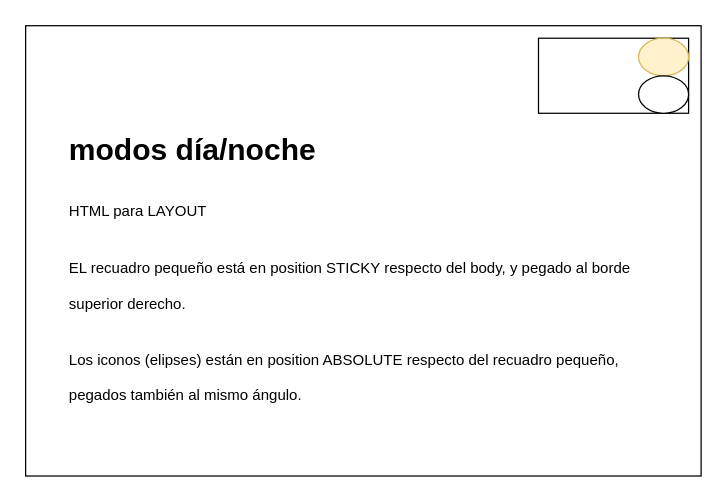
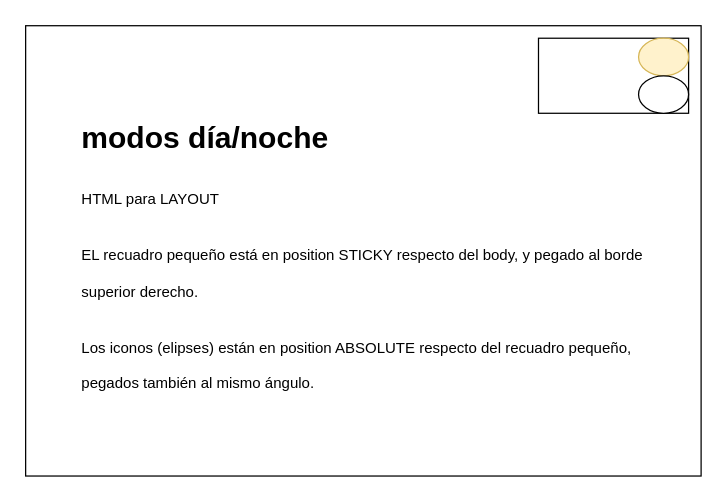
- <mxCell id="6" value="&lt;h1&gt;&lt;span style=&quot;background-color: initial;&quot;&gt;modos día/noche&lt;/span&gt;&lt;/h1&gt;&lt;h1&gt;&lt;span style=&quot;background-color: initial; font-size: 12px; font-weight: normal;&quot;&gt;HTML para LAYOUT&lt;/span&gt;&lt;/h1&gt;&lt;h1&gt;&lt;span style=&quot;background-color: initial; font-size: 12px; font-weight: normal;&quot;&gt;EL recuadro pequeño está en position STICKY respecto del body, y pegado al borde superior derecho.&lt;/span&gt;&lt;/h1&gt;&lt;h1&gt;&lt;span style=&quot;background-color: initial; font-size: 12px; font-weight: normal;&quot;&gt;Los iconos (elipses) están en position ABSOLUTE respecto del recuadro pequeño, pegados también al mismo ángulo.&lt;/span&gt;&lt;br&gt;&lt;/h1&gt;" style="text;html=1;strokeColor=none;fillColor=none;spacing=5;spacingTop=-20;whiteSpace=wrap;overflow=hidden;rounded=0;" vertex="1" parent="1"><mxGeometry x="50" y="100" width="470" height="250" as="geometry" /></mxCell>
+ <mxCell id="6" value="&lt;h1&gt;&lt;span style=&quot;background-color: initial;&quot;&gt;modos día/noche&lt;/span&gt;&lt;/h1&gt;&lt;h1&gt;&lt;span style=&quot;background-color: initial; font-size: 12px; font-weight: normal;&quot;&gt;HTML para LAYOUT&lt;/span&gt;&lt;/h1&gt;&lt;h1&gt;&lt;span style=&quot;background-color: initial; font-size: 12px; font-weight: normal;&quot;&gt;EL recuadro pequeño está en position STICKY respecto del body, y pegado al borde superior derecho.&lt;/span&gt;&lt;/h1&gt;&lt;h1&gt;&lt;span style=&quot;background-color: initial; font-size: 12px; font-weight: normal;&quot;&gt;Los iconos (elipses) están en position ABSOLUTE respecto del recuadro pequeño, pegados también al mismo ángulo.&lt;/span&gt;&lt;br&gt;&lt;/h1&gt;" style="text;html=1;strokeColor=none;fillColor=none;spacing=5;spacingTop=-20;whiteSpace=wrap;overflow=hidden;rounded=0;" vertex="1" parent="1"><mxGeometry x="60" y="90" width="470" height="250" as="geometry" /></mxCell>
